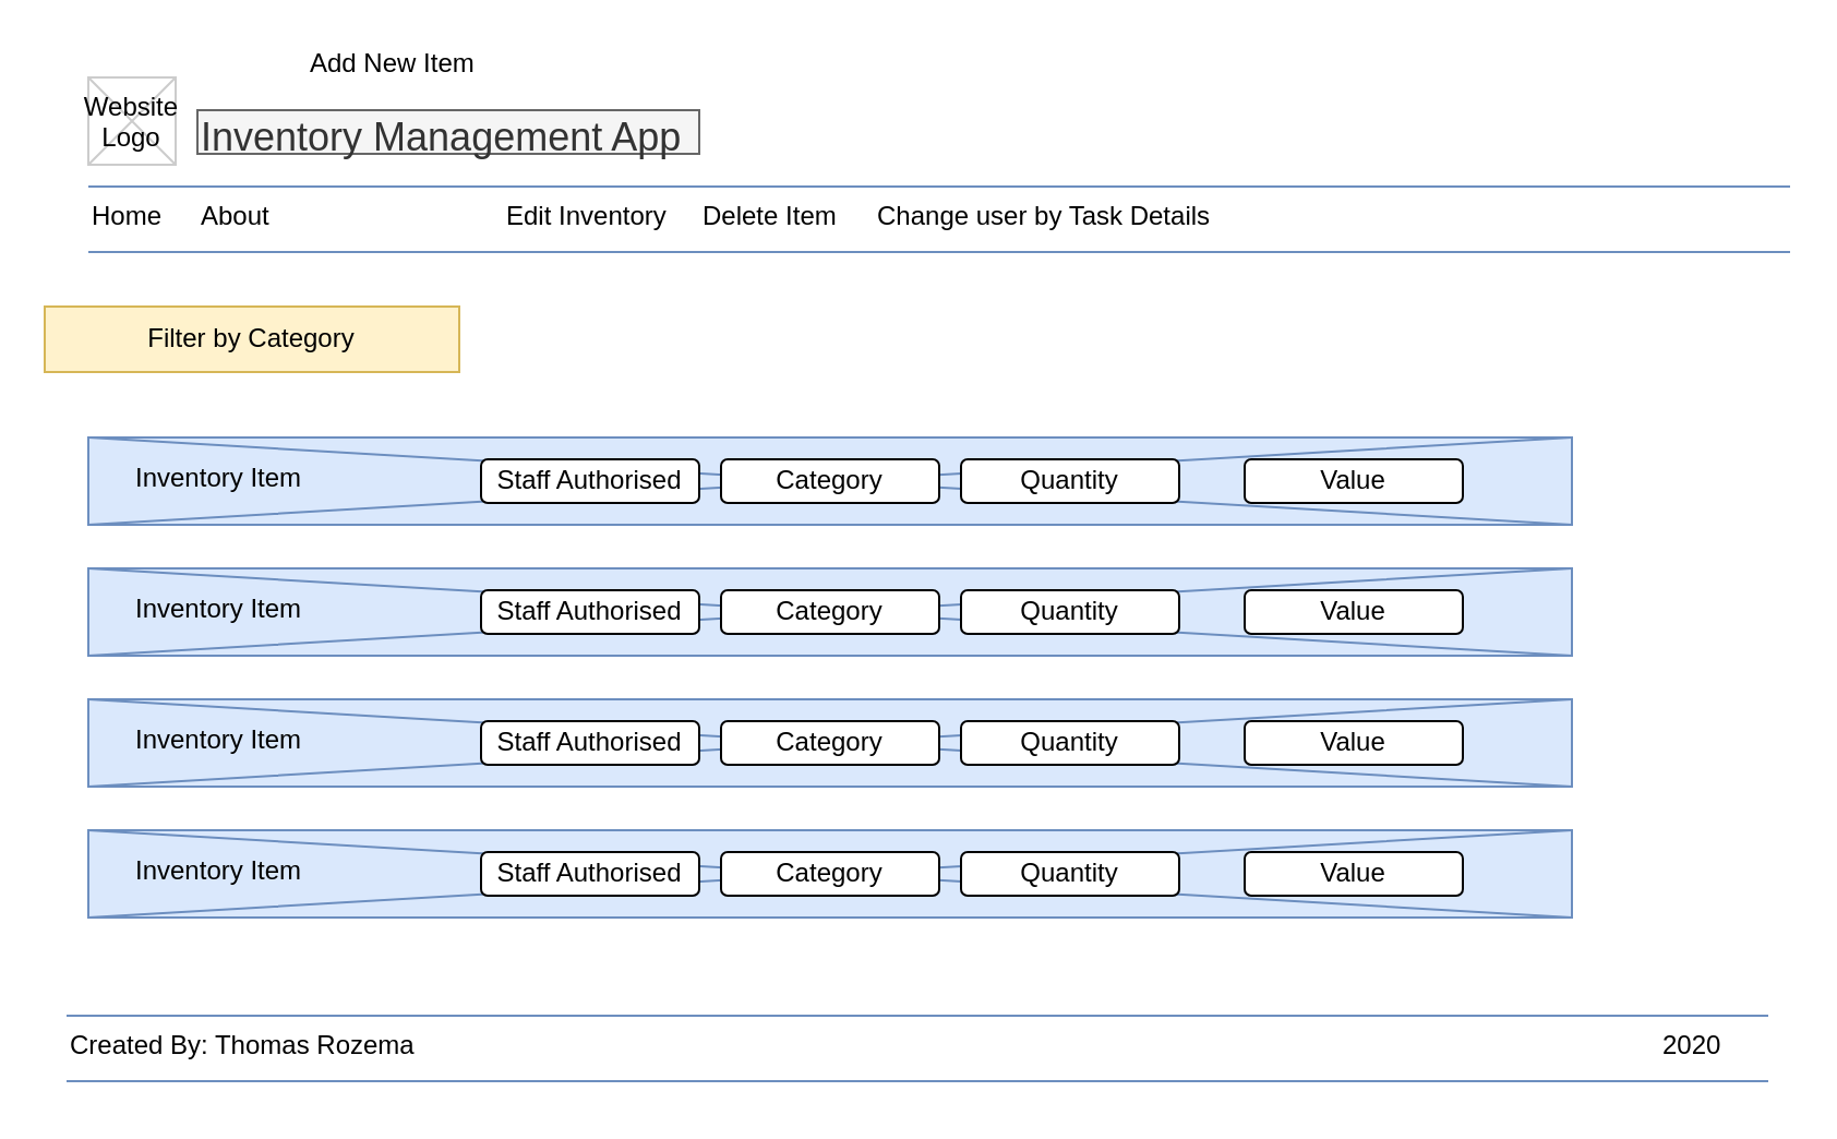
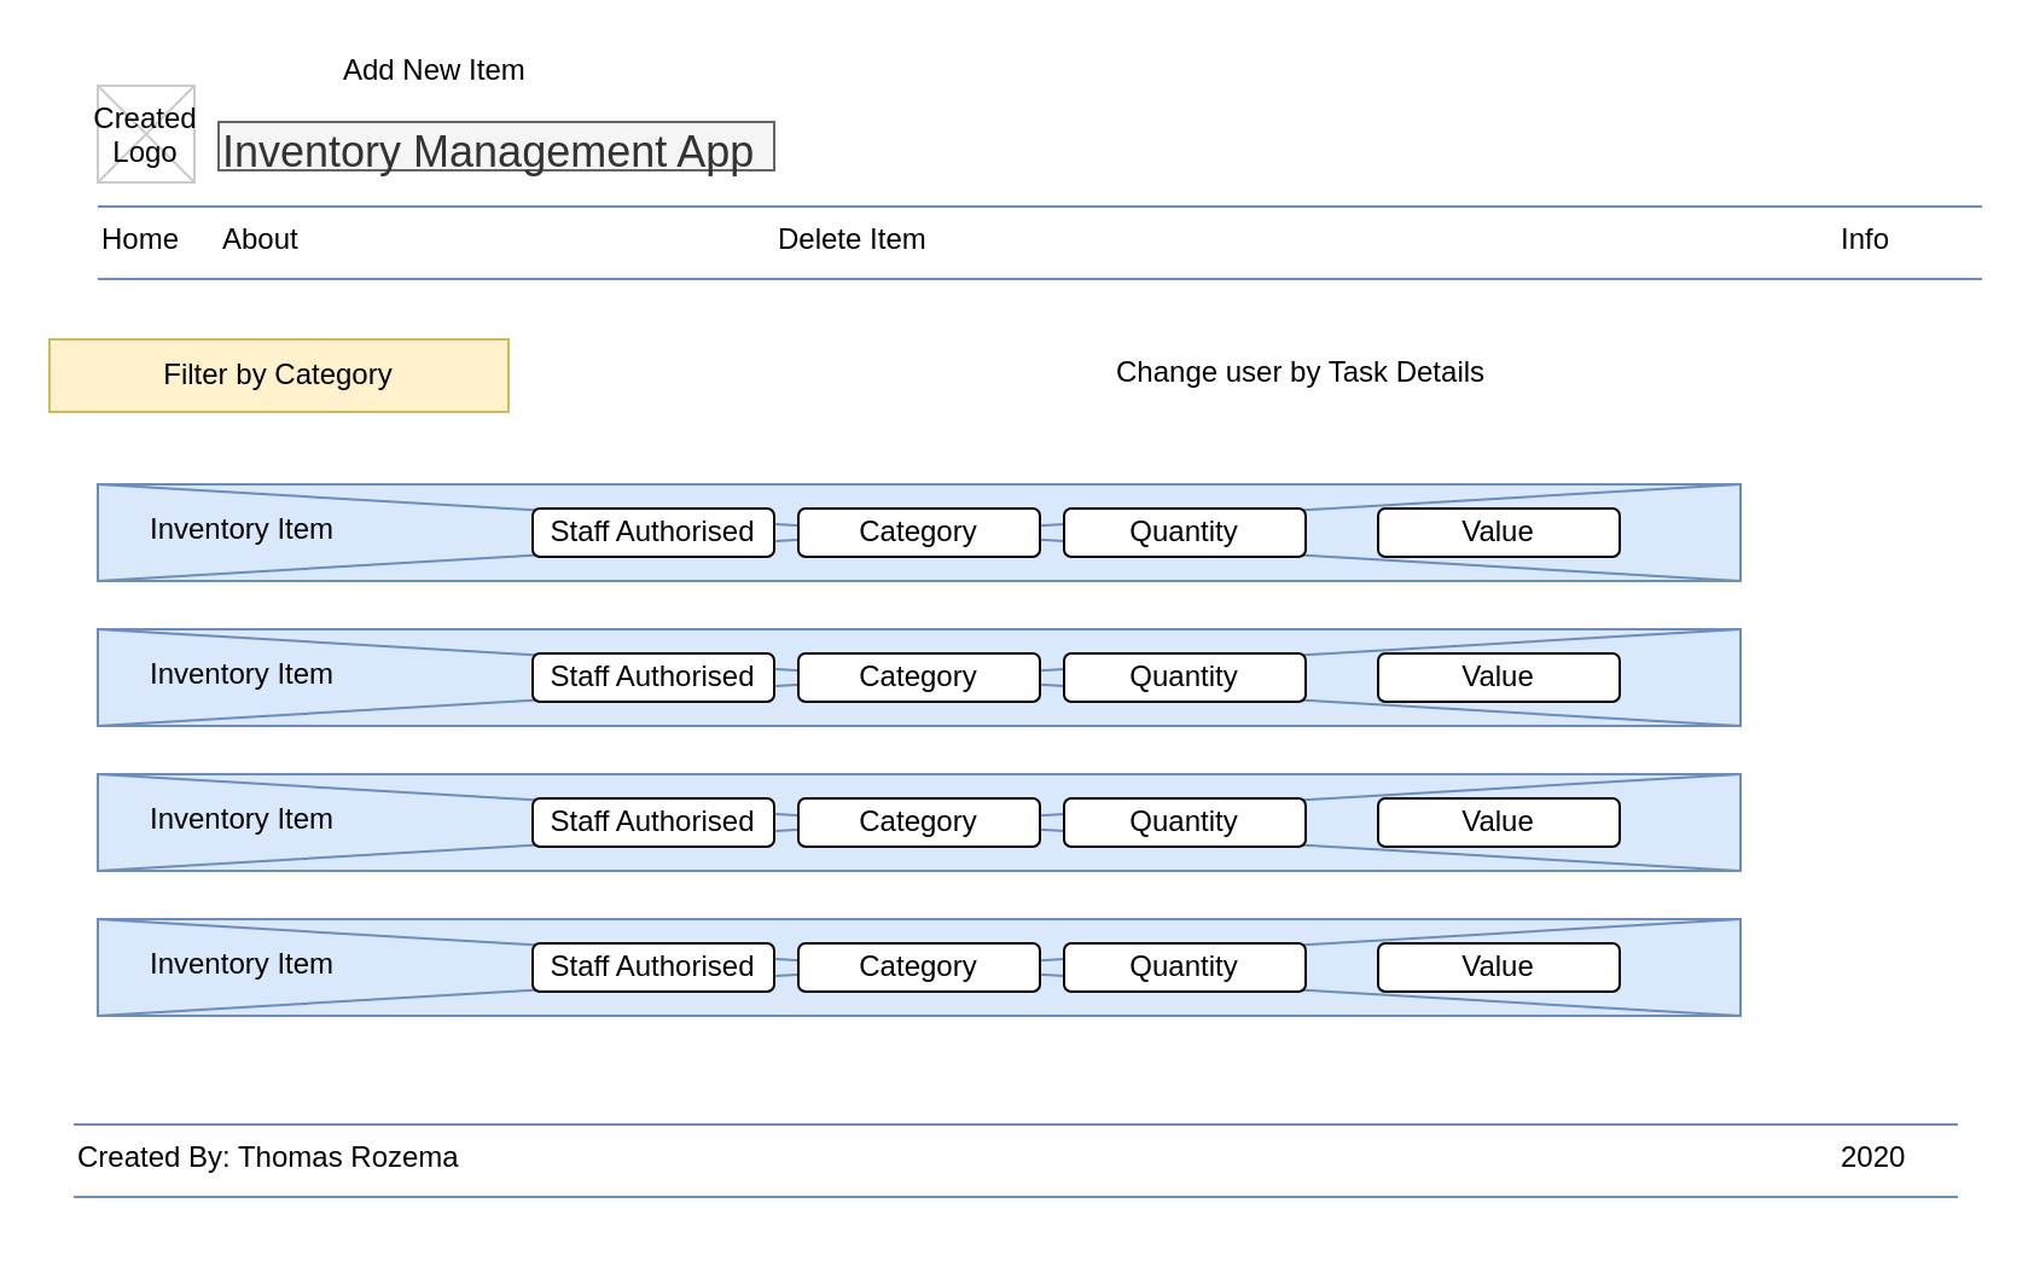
- <mxCell id="12" value="Website &#10;Logo" style="text;spacingTop=-5;align=center" parent="1" vertex="1"><mxGeometry x="30" y="40" width="60" height="40" as="geometry" /></mxCell>
+ <mxCell id="12" value="Created &#10;Logo" style="text;spacingTop=-5;align=center" parent="1" vertex="1"><mxGeometry x="30" y="40" width="60" height="40" as="geometry" /></mxCell>
- <mxCell id="14" value="Edit Inventory" style="text;spacingTop=-5;" parent="1" vertex="1"><mxGeometry x="230" y="90" width="70" height="20" as="geometry" /></mxCell>
- <mxCell id="8" value="Change user by Task Details" style="text;spacingTop=-5;" parent="1" vertex="1"><mxGeometry x="400" y="90" width="160" height="20" as="geometry" /></mxCell>
+ <mxCell id="8" value="Change user by Task Details" style="text;spacingTop=-5;" parent="1" vertex="1"><mxGeometry x="460" y="145" width="160" height="20" as="geometry" /></mxCell>
+ <mxCell id="10" value="Info" style="text;spacingTop=-5;" parent="1" vertex="1"><mxGeometry x="760" y="90" width="30" height="20" as="geometry" /></mxCell>
